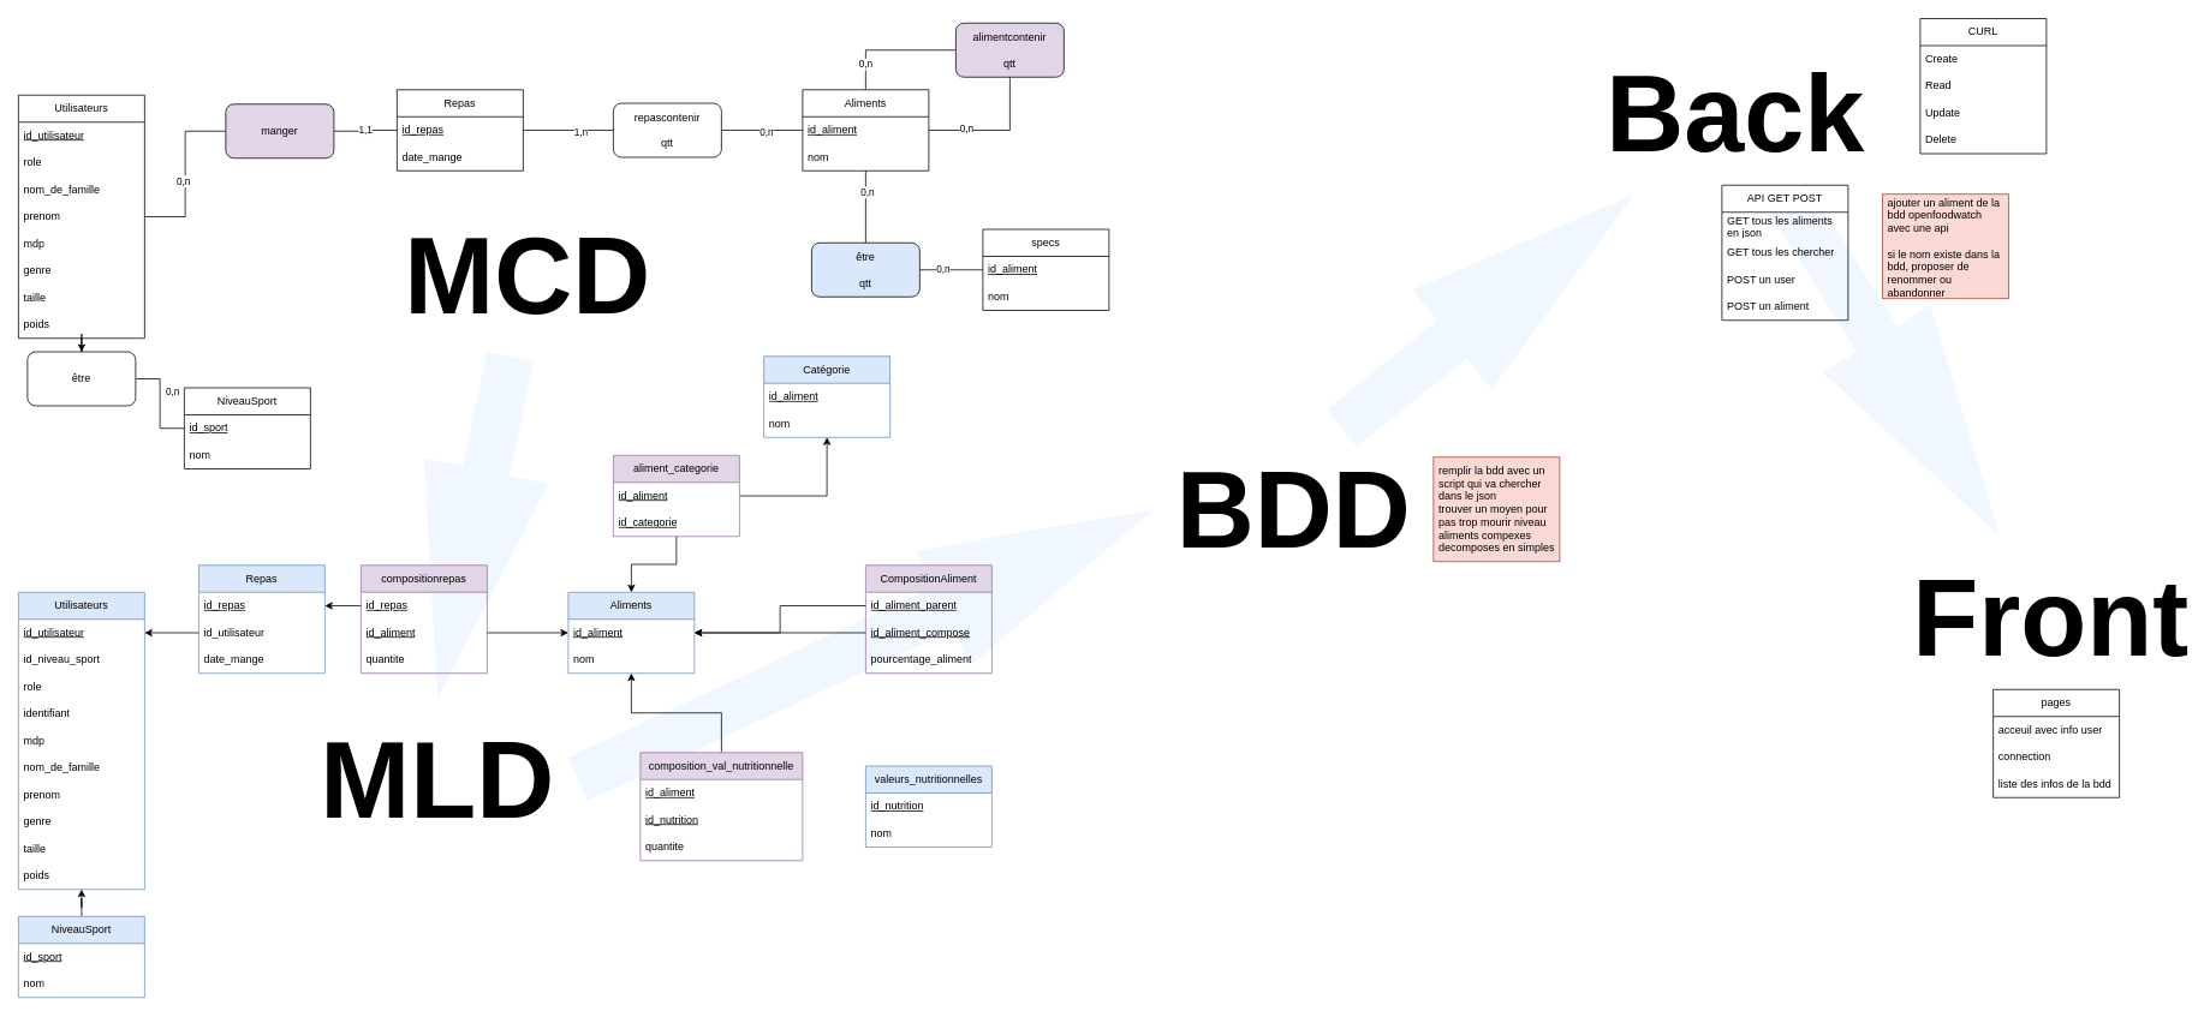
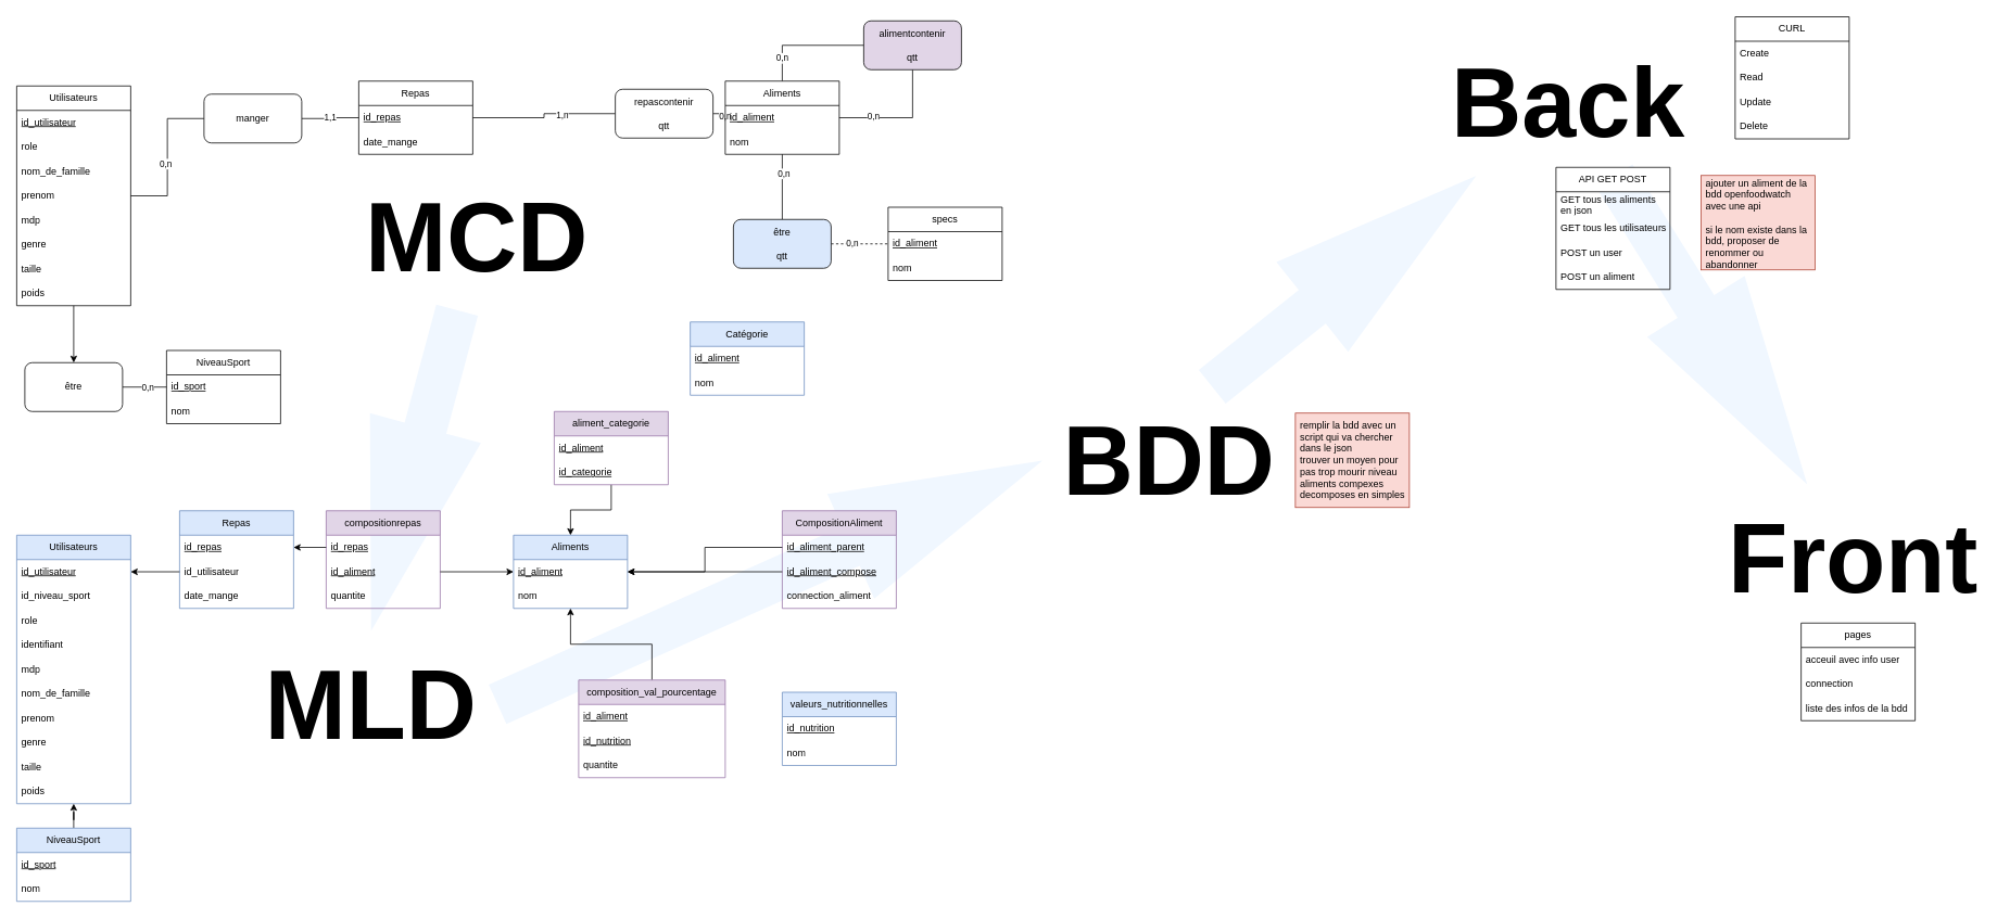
- <mxCell id="57" value="repascontenir&lt;br&gt;&lt;br&gt;qtt" style="rounded=1;whiteSpace=wrap;html=1;" parent="1" vertex="1"><mxGeometry x="680" y="114" width="120" height="60" as="geometry" /></mxCell>
+ <mxCell id="57" value="repascontenir&lt;br&gt;&lt;br&gt;qtt" style="rounded=1;whiteSpace=wrap;html=1;" parent="1" vertex="1"><mxGeometry x="755" y="109" width="120" height="60" as="geometry" /></mxCell>
- <mxCell id="60" value="manger" style="rounded=1;whiteSpace=wrap;html=1;fillColor=#e1d5e7;" parent="1" vertex="1"><mxGeometry x="250" y="115" width="120" height="60" as="geometry" /></mxCell>
+ <mxCell id="60" value="manger" style="rounded=1;whiteSpace=wrap;html=1;" parent="1" vertex="1"><mxGeometry x="250" y="115" width="120" height="60" as="geometry" /></mxCell>
- <mxCell id="100" value="GET tous les chercher" style="text;strokeColor=none;fillColor=none;align=left;verticalAlign=middle;spacingLeft=4;spacingRight=4;overflow=hidden;points=[[0,0.5],[1,0.5]];portConstraint=eastwest;rotatable=0;whiteSpace=wrap;html=1;" parent="98" vertex="1"><mxGeometry y="60" width="140" height="30" as="geometry" /></mxCell>
+ <mxCell id="100" value="GET tous les utilisateurs" style="text;strokeColor=none;fillColor=none;align=left;verticalAlign=middle;spacingLeft=4;spacingRight=4;overflow=hidden;points=[[0,0.5],[1,0.5]];portConstraint=eastwest;rotatable=0;whiteSpace=wrap;html=1;" parent="98" vertex="1"><mxGeometry y="60" width="140" height="30" as="geometry" /></mxCell>
- <mxCell id="66" style="edgeStyle=orthogonalEdgeStyle;rounded=0;orthogonalLoop=1;jettySize=auto;html=1;endArrow=none;endFill=0;" parent="1" source="68" target="63" edge="1"><mxGeometry relative="1" as="geometry" /></mxCell>
+ <mxCell id="66" style="edgeStyle=orthogonalEdgeStyle;rounded=0;orthogonalLoop=1;jettySize=auto;html=1;endArrow=none;endFill=0;dashed=1;" parent="1" source="68" target="63" edge="1"><mxGeometry relative="1" as="geometry" /></mxCell>
- <mxCell id="61" value="&lt;b&gt;&lt;font style=&quot;font-size: 120px;&quot;&gt;MCD&lt;/font&gt;&lt;/b&gt;" style="text;html=1;strokeColor=none;fillColor=none;align=center;verticalAlign=middle;whiteSpace=wrap;rounded=0;" parent="1" vertex="1"><mxGeometry x="430" y="215" width="310" height="180" as="geometry" /></mxCell>
+ <mxCell id="61" value="&lt;b&gt;&lt;font style=&quot;font-size: 120px;&quot;&gt;MCD&lt;/font&gt;&lt;/b&gt;" style="text;html=1;strokeColor=none;fillColor=none;align=center;verticalAlign=middle;whiteSpace=wrap;rounded=0;" parent="1" vertex="1"><mxGeometry x="430" y="200" width="310" height="180" as="geometry" /></mxCell>
- <mxCell id="82" value="être" style="rounded=1;whiteSpace=wrap;html=1;" parent="1" vertex="1"><mxGeometry x="30" y="390" width="120" height="60" as="geometry" /></mxCell>
+ <mxCell id="82" value="être" style="rounded=1;whiteSpace=wrap;html=1;" parent="1" vertex="1"><mxGeometry x="30" y="445" width="120" height="60" as="geometry" /></mxCell>
- <mxCell id="107" style="edgeStyle=orthogonalEdgeStyle;rounded=0;orthogonalLoop=1;jettySize=auto;html=1;" parent="1" source="108" target="103" edge="1"><mxGeometry relative="1" as="geometry" /></mxCell>
- <mxCell id="22" value="pourcentage_aliment" style="text;strokeColor=none;fillColor=none;align=left;verticalAlign=middle;spacingLeft=4;spacingRight=4;overflow=hidden;points=[[0,0.5],[1,0.5]];portConstraint=eastwest;rotatable=0;whiteSpace=wrap;html=1;fontStyle=0" parent="19" vertex="1"><mxGeometry y="90" width="140" height="30" as="geometry" /></mxCell>
+ <mxCell id="22" value="connection_aliment" style="text;strokeColor=none;fillColor=none;align=left;verticalAlign=middle;spacingLeft=4;spacingRight=4;overflow=hidden;points=[[0,0.5],[1,0.5]];portConstraint=eastwest;rotatable=0;whiteSpace=wrap;html=1;fontStyle=0" parent="19" vertex="1"><mxGeometry y="90" width="140" height="30" as="geometry" /></mxCell>
- <mxCell id="91" value="composition_val_nutritionnelle" style="swimlane;fontStyle=0;childLayout=stackLayout;horizontal=1;startSize=30;horizontalStack=0;resizeParent=1;resizeParentMax=0;resizeLast=0;collapsible=1;marginBottom=0;whiteSpace=wrap;html=1;fillColor=#e1d5e7;strokeColor=#9673a6;" parent="1" vertex="1"><mxGeometry x="710" y="835" width="180" height="120" as="geometry" /></mxCell>
+ <mxCell id="91" value="composition_val_pourcentage" style="swimlane;fontStyle=0;childLayout=stackLayout;horizontal=1;startSize=30;horizontalStack=0;resizeParent=1;resizeParentMax=0;resizeLast=0;collapsible=1;marginBottom=0;whiteSpace=wrap;html=1;fillColor=#e1d5e7;strokeColor=#9673a6;" parent="1" vertex="1"><mxGeometry x="710" y="835" width="180" height="120" as="geometry" /></mxCell>
- <mxCell id="62" value="&lt;b&gt;&lt;font style=&quot;font-size: 120px;&quot;&gt;MLD&lt;/font&gt;&lt;/b&gt;" style="text;html=1;strokeColor=none;fillColor=none;align=center;verticalAlign=middle;whiteSpace=wrap;rounded=0;" parent="1" vertex="1"><mxGeometry x="330" y="775" width="310" height="180" as="geometry" /></mxCell>
+ <mxCell id="62" value="&lt;b&gt;&lt;font style=&quot;font-size: 120px;&quot;&gt;MLD&lt;/font&gt;&lt;/b&gt;" style="text;html=1;strokeColor=none;fillColor=none;align=center;verticalAlign=middle;whiteSpace=wrap;rounded=0;" parent="1" vertex="1"><mxGeometry x="300" y="775" width="310" height="180" as="geometry" /></mxCell>
